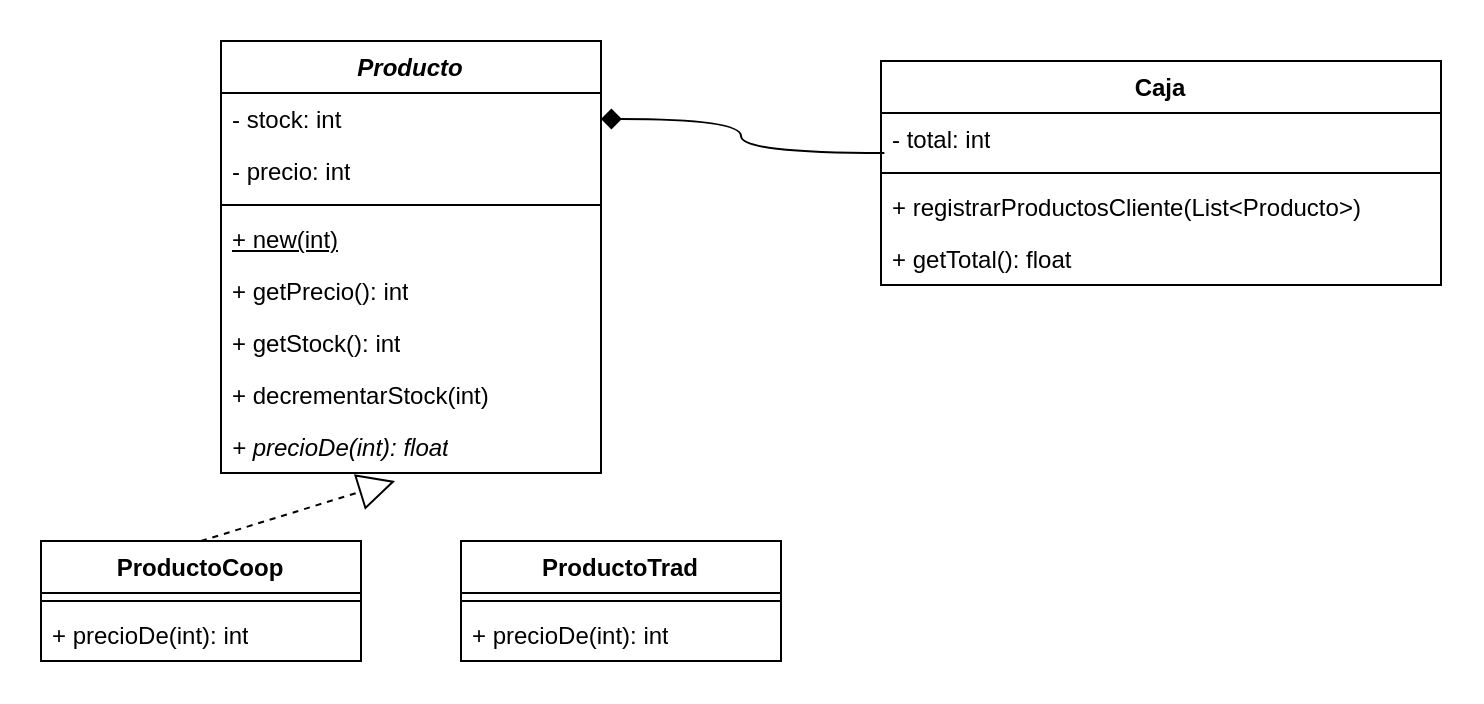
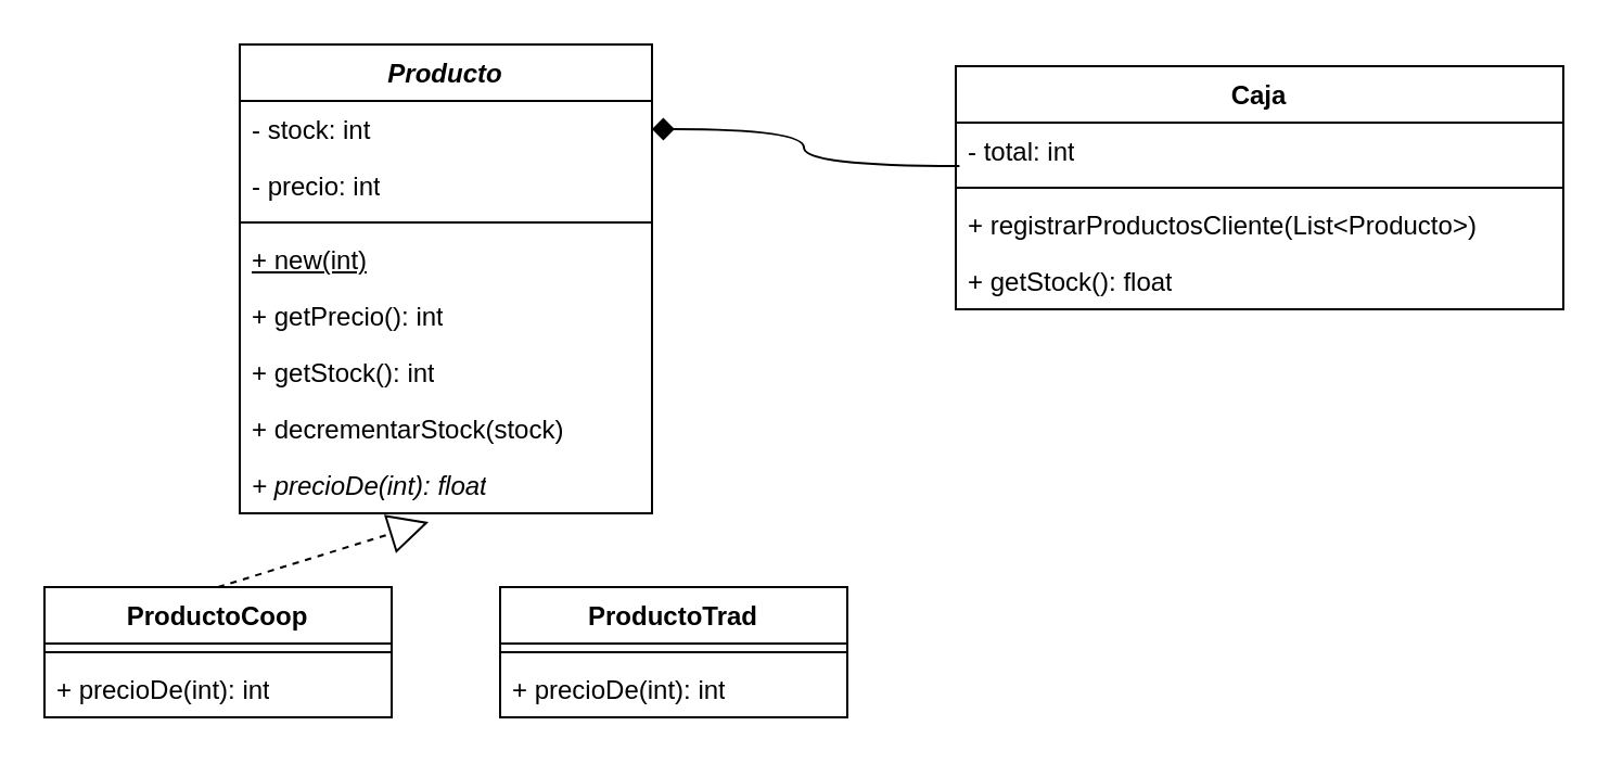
- <mxCell id="6" value="+ getTotal(): float" style="text;strokeColor=none;fillColor=none;align=left;verticalAlign=top;spacingLeft=4;spacingRight=4;overflow=hidden;rotatable=0;points=[[0,0.5],[1,0.5]];portConstraint=eastwest;whiteSpace=wrap;html=1;" vertex="1" parent="2"><mxGeometry y="86" width="280" height="26" as="geometry" /></mxCell>
+ <mxCell id="6" value="+ getStock(): float" style="text;strokeColor=none;fillColor=none;align=left;verticalAlign=top;spacingLeft=4;spacingRight=4;overflow=hidden;rotatable=0;points=[[0,0.5],[1,0.5]];portConstraint=eastwest;whiteSpace=wrap;html=1;" vertex="1" parent="2"><mxGeometry y="86" width="280" height="26" as="geometry" /></mxCell>
- <mxCell id="14" value="+ decrementarStock(int)" style="text;strokeColor=none;fillColor=none;align=left;verticalAlign=top;spacingLeft=4;spacingRight=4;overflow=hidden;rotatable=0;points=[[0,0.5],[1,0.5]];portConstraint=eastwest;whiteSpace=wrap;html=1;fontStyle=0" vertex="1" parent="7"><mxGeometry y="164" width="190" height="26" as="geometry" /></mxCell>
+ <mxCell id="14" value="+ decrementarStock(stock)" style="text;strokeColor=none;fillColor=none;align=left;verticalAlign=top;spacingLeft=4;spacingRight=4;overflow=hidden;rotatable=0;points=[[0,0.5],[1,0.5]];portConstraint=eastwest;whiteSpace=wrap;html=1;fontStyle=0" vertex="1" parent="7"><mxGeometry y="164" width="190" height="26" as="geometry" /></mxCell>
